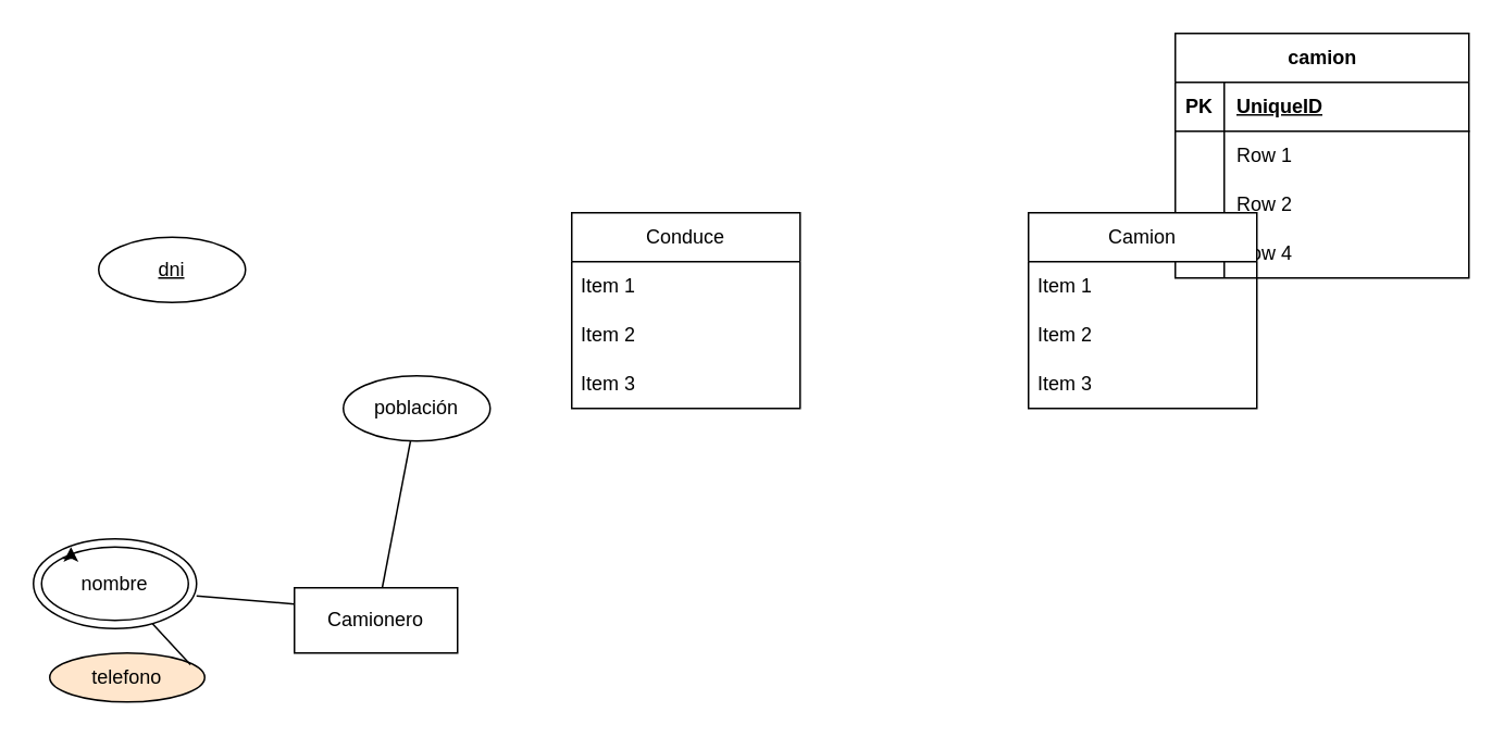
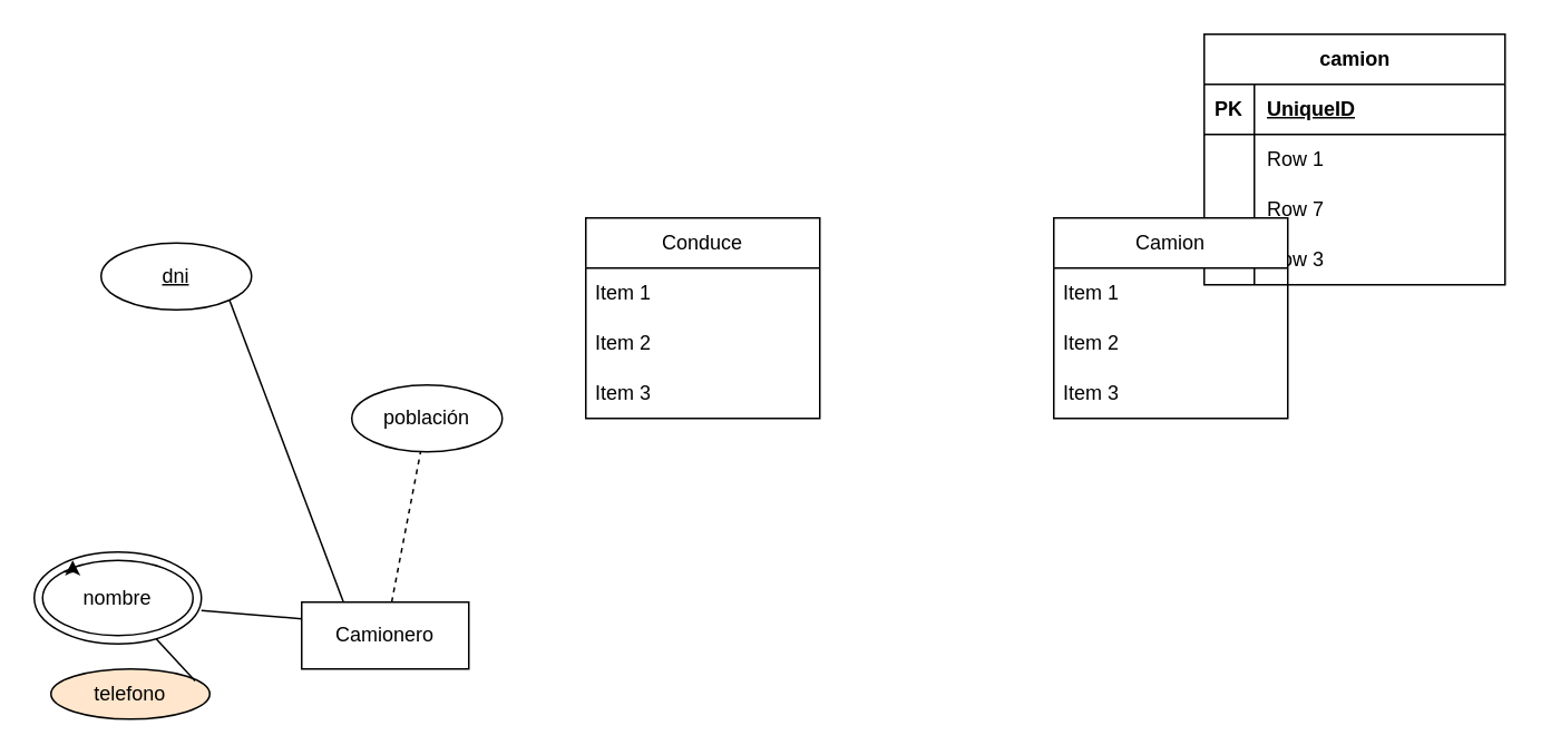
- <mxCell id="23" value="Row 2" style="shape=partialRectangle;connectable=0;fillColor=none;top=0;left=0;bottom=0;right=0;align=left;spacingLeft=6;overflow=hidden;whiteSpace=wrap;html=1;" vertex="1" parent="21"><mxGeometry x="30" width="150" height="30" as="geometry"><mxRectangle width="150" height="30" as="alternateBounds" /></mxGeometry></mxCell>
+ <mxCell id="23" value="Row 7" style="shape=partialRectangle;connectable=0;fillColor=none;top=0;left=0;bottom=0;right=0;align=left;spacingLeft=6;overflow=hidden;whiteSpace=wrap;html=1;" vertex="1" parent="21"><mxGeometry x="30" width="150" height="30" as="geometry"><mxRectangle width="150" height="30" as="alternateBounds" /></mxGeometry></mxCell>
- <mxCell id="26" value="Row 4" style="shape=partialRectangle;connectable=0;fillColor=none;top=0;left=0;bottom=0;right=0;align=left;spacingLeft=6;overflow=hidden;whiteSpace=wrap;html=1;" vertex="1" parent="24"><mxGeometry x="30" width="150" height="30" as="geometry"><mxRectangle width="150" height="30" as="alternateBounds" /></mxGeometry></mxCell>
+ <mxCell id="26" value="Row 3" style="shape=partialRectangle;connectable=0;fillColor=none;top=0;left=0;bottom=0;right=0;align=left;spacingLeft=6;overflow=hidden;whiteSpace=wrap;html=1;" vertex="1" parent="24"><mxGeometry x="30" width="150" height="30" as="geometry"><mxRectangle width="150" height="30" as="alternateBounds" /></mxGeometry></mxCell>
+ <mxCell id="8" value="" style="endArrow=none;html=1;rounded=0;entryX=1;entryY=1;entryDx=0;entryDy=0;exitX=0.25;exitY=0;exitDx=0;exitDy=0;" parent="1" source="2" target="3" edge="1"><mxGeometry width="50" height="50" relative="1" as="geometry"><mxPoint x="200" y="380" as="sourcePoint" /><mxPoint x="220" y="320" as="targetPoint" /></mxGeometry></mxCell>
- <mxCell id="9" value="" style="endArrow=none;html=1;rounded=0;" parent="1" source="2" target="4" edge="1"><mxGeometry width="50" height="50" relative="1" as="geometry"><mxPoint x="230" y="350" as="sourcePoint" /><mxPoint x="190" y="310" as="targetPoint" /></mxGeometry></mxCell>
+ <mxCell id="9" value="" style="endArrow=none;html=1;rounded=0;dashed=1;" parent="1" source="2" target="4" edge="1"><mxGeometry width="50" height="50" relative="1" as="geometry"><mxPoint x="230" y="350" as="sourcePoint" /><mxPoint x="190" y="310" as="targetPoint" /></mxGeometry></mxCell>
